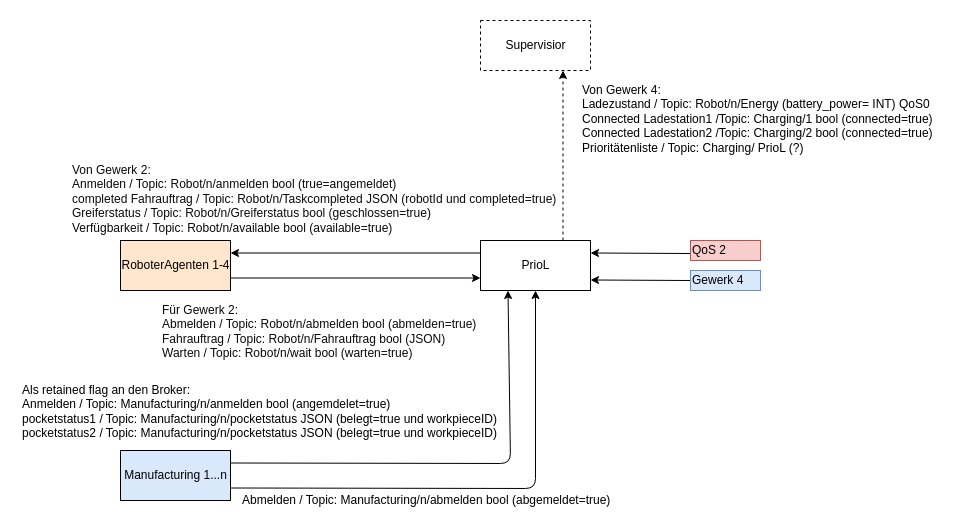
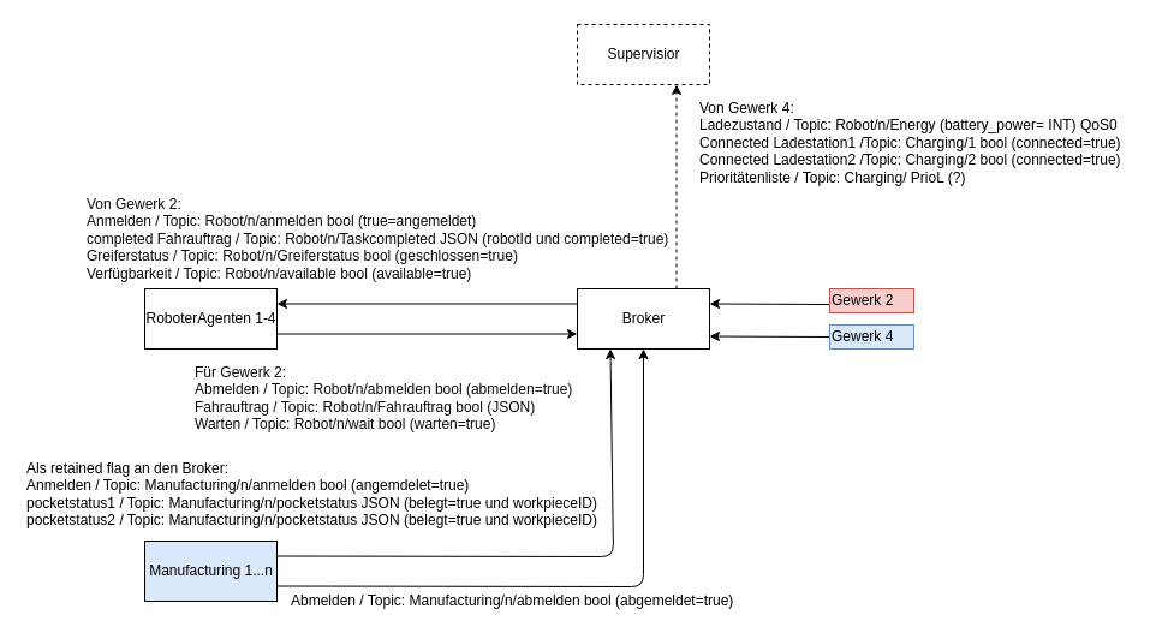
- <mxCell id="18" value="QoS 2&lt;br&gt;" style="text;html=1;resizable=0;points=[];autosize=1;align=left;verticalAlign=top;spacingTop=-4;fillColor=#f8cecc;strokeColor=#b85450;" parent="1" vertex="1"><mxGeometry x="690" y="240" width="70" height="20" as="geometry" /></mxCell>
+ <mxCell id="18" value="Gewerk 2&lt;br&gt;" style="text;html=1;resizable=0;points=[];autosize=1;align=left;verticalAlign=top;spacingTop=-4;fillColor=#f8cecc;strokeColor=#b85450;" parent="1" vertex="1"><mxGeometry x="690" y="240" width="70" height="20" as="geometry" /></mxCell>
- <mxCell id="2" value="RoboterAgenten 1-4" style="html=1;fillColor=#ffe6cc;" parent="1" vertex="1"><mxGeometry x="120" y="240" width="110" height="50" as="geometry" /></mxCell>
+ <mxCell id="2" value="RoboterAgenten 1-4" style="html=1;" parent="1" vertex="1"><mxGeometry x="120" y="240" width="110" height="50" as="geometry" /></mxCell>
- <mxCell id="3" value="PrioL" style="html=1;" parent="1" vertex="1"><mxGeometry x="480" y="240" width="110" height="50" as="geometry" /></mxCell>
+ <mxCell id="3" value="Broker" style="html=1;" parent="1" vertex="1"><mxGeometry x="480" y="240" width="110" height="50" as="geometry" /></mxCell>
